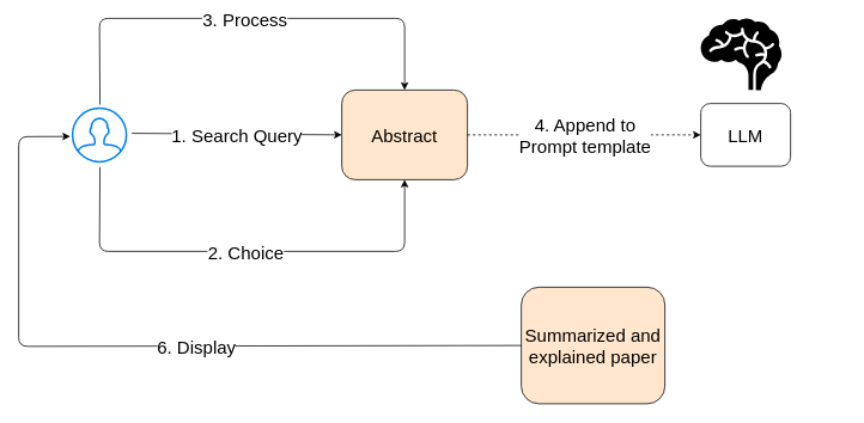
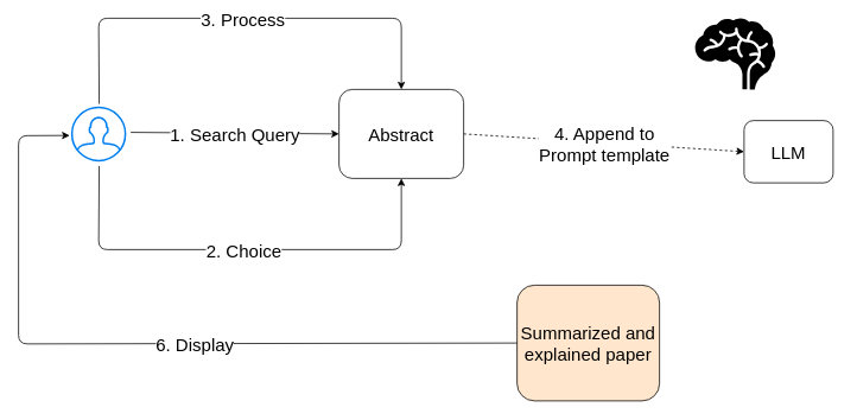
- <mxCell id="4" value="&lt;font style=&quot;font-size: 20px;&quot;&gt;Abstract&lt;/font&gt;" style="rounded=1;whiteSpace=wrap;html=1;fillColor=#ffe6cc;" parent="2" vertex="1"><mxGeometry x="360" y="80" width="140" height="100" as="geometry" /></mxCell>
+ <mxCell id="4" value="&lt;font style=&quot;font-size: 20px;&quot;&gt;Abstract&lt;/font&gt;" style="rounded=1;whiteSpace=wrap;html=1;" parent="2" vertex="1"><mxGeometry x="360" y="80" width="140" height="100" as="geometry" /></mxCell>
- <mxCell id="11" value="&lt;font style=&quot;font-size: 20px;&quot;&gt;LLM&lt;/font&gt;" style="rounded=1;whiteSpace=wrap;html=1;" parent="2" vertex="1"><mxGeometry x="760" y="95" width="100" height="70" as="geometry" /></mxCell>
+ <mxCell id="11" value="&lt;font style=&quot;font-size: 20px;&quot;&gt;LLM&lt;/font&gt;" style="rounded=1;whiteSpace=wrap;html=1;" parent="2" vertex="1"><mxGeometry x="815" y="115" width="100" height="70" as="geometry" /></mxCell>
